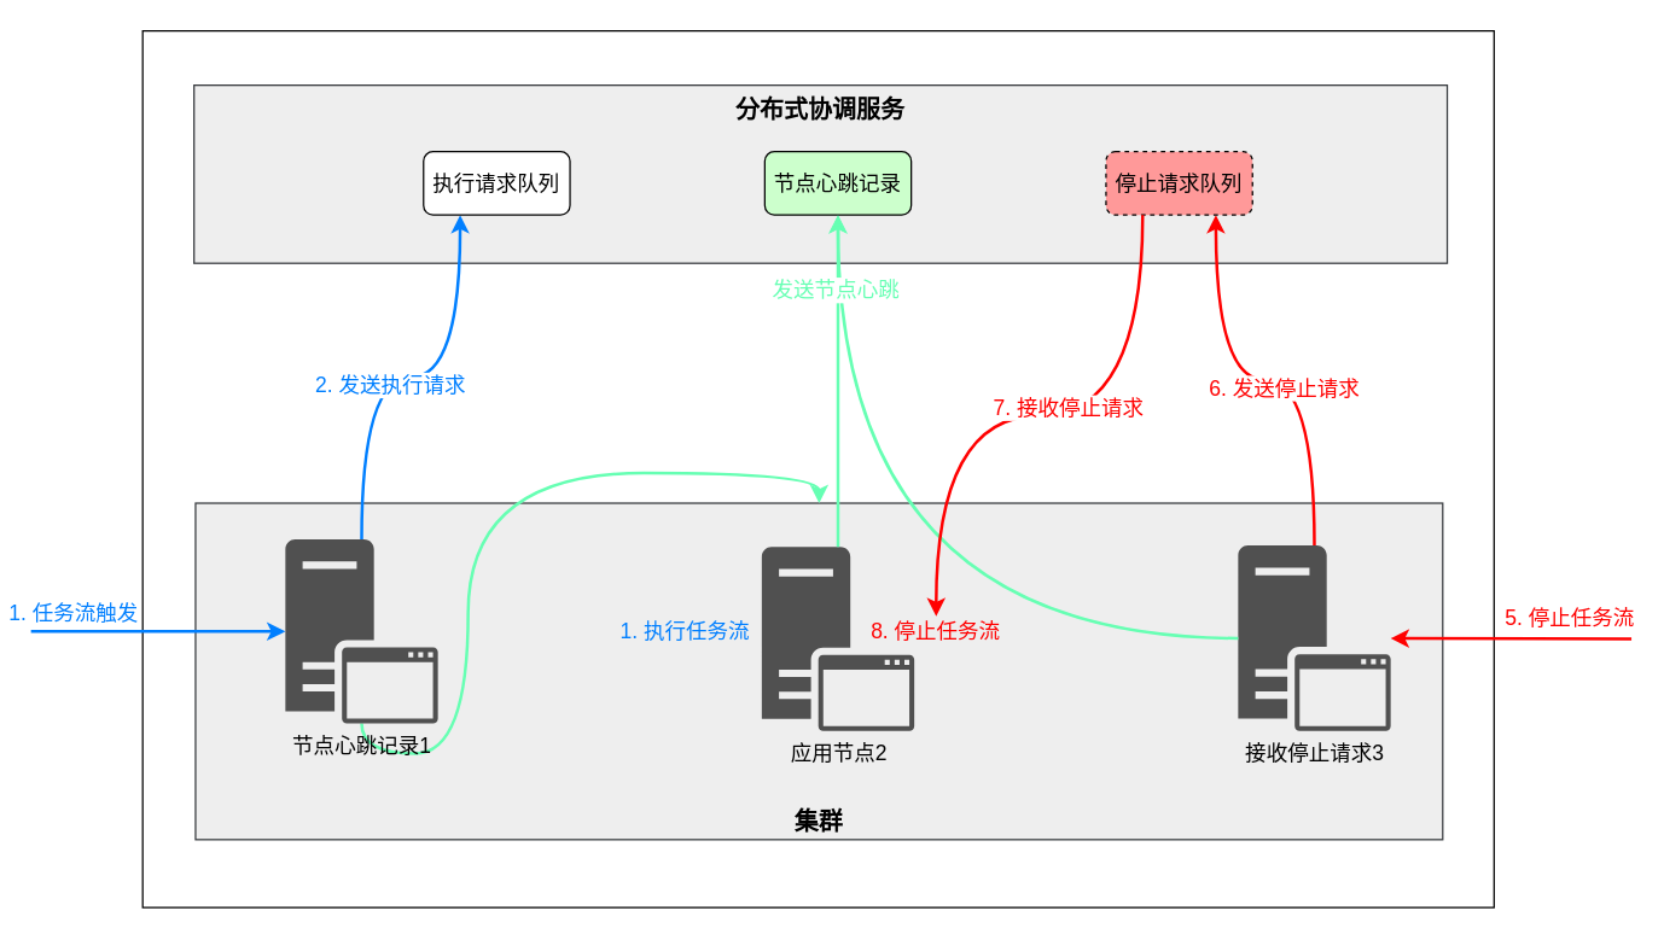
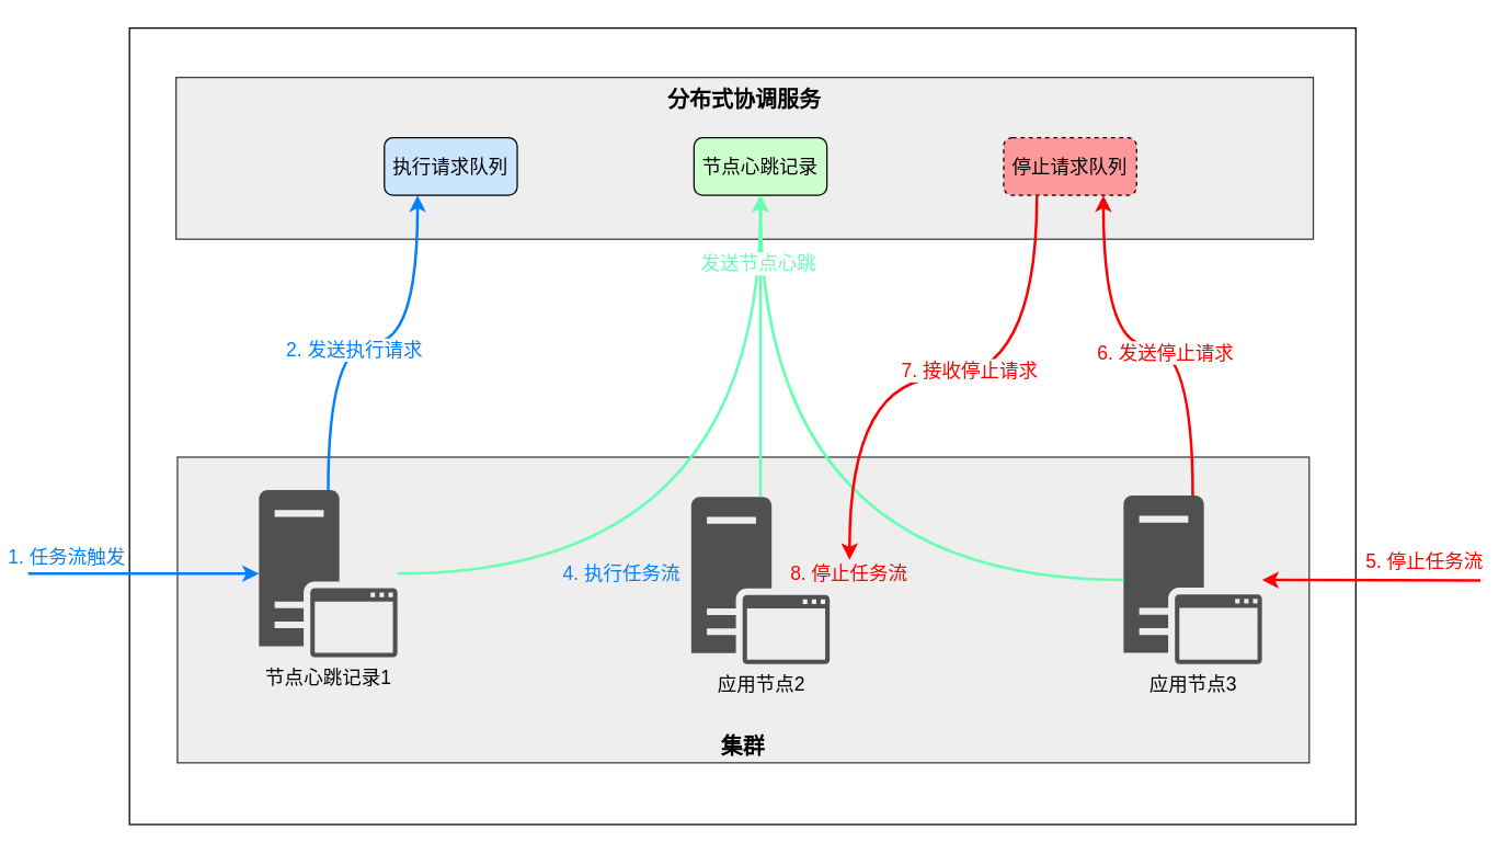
- <mxCell id="14" value="执行请求队列" style="rounded=1;whiteSpace=wrap;html=1;fillColor=#ffffff;fontSize=14;" vertex="1" parent="1"><mxGeometry x="280" y="100" width="97" height="42" as="geometry" /></mxCell>
+ <mxCell id="14" value="执行请求队列" style="rounded=1;whiteSpace=wrap;html=1;fillColor=#CCE5FF;fontSize=14;" vertex="1" parent="1"><mxGeometry x="280" y="100" width="97" height="42" as="geometry" /></mxCell>
- <mxCell id="5" value="" style="edgeStyle=orthogonalEdgeStyle;rounded=0;orthogonalLoop=1;jettySize=auto;html=1;curved=1;fontSize=14;strokeColor=#66FFB3;strokeWidth=2;" edge="1" parent="1" source="8" target="3"><mxGeometry relative="1" as="geometry"><mxPoint x="239" y="277" as="targetPoint" /></mxGeometry></mxCell>
+ <mxCell id="5" value="" style="edgeStyle=orthogonalEdgeStyle;rounded=0;orthogonalLoop=1;jettySize=auto;html=1;entryX=0.5;entryY=1;entryDx=0;entryDy=0;curved=1;fontSize=14;strokeColor=#66FFB3;strokeWidth=2;" edge="1" parent="1" source="8" target="15"><mxGeometry relative="1" as="geometry"><mxPoint x="239" y="277" as="targetPoint" /></mxGeometry></mxCell>
- <mxCell id="25" value="1. 执行任务流" style="text;html=1;strokeColor=none;fillColor=none;align=center;verticalAlign=middle;whiteSpace=wrap;rounded=0;dashed=1;fontSize=14;fontColor=#007FFF;" vertex="1" parent="1"><mxGeometry x="401" y="408" width="105" height="20" as="geometry" /></mxCell>
+ <mxCell id="25" value="4. 执行任务流" style="text;html=1;strokeColor=none;fillColor=none;align=center;verticalAlign=middle;whiteSpace=wrap;rounded=0;dashed=1;fontSize=14;fontColor=#007FFF;" vertex="1" parent="1"><mxGeometry x="401" y="408" width="105" height="20" as="geometry" /></mxCell>
- <mxCell id="12" value="接收停止请求3" style="pointerEvents=1;shadow=0;dashed=0;html=1;strokeColor=none;fillColor=#505050;labelPosition=center;verticalLabelPosition=bottom;verticalAlign=top;outlineConnect=0;align=center;shape=mxgraph.office.servers.application_server;aspect=fixed;fontSize=14;" vertex="1" parent="1"><mxGeometry x="819.5" y="361" width="101" height="123" as="geometry" /></mxCell>
+ <mxCell id="12" value="应用节点3" style="pointerEvents=1;shadow=0;dashed=0;html=1;strokeColor=none;fillColor=#505050;labelPosition=center;verticalLabelPosition=bottom;verticalAlign=top;outlineConnect=0;align=center;shape=mxgraph.office.servers.application_server;aspect=fixed;fontSize=14;" vertex="1" parent="1"><mxGeometry x="819.5" y="361" width="101" height="123" as="geometry" /></mxCell>
